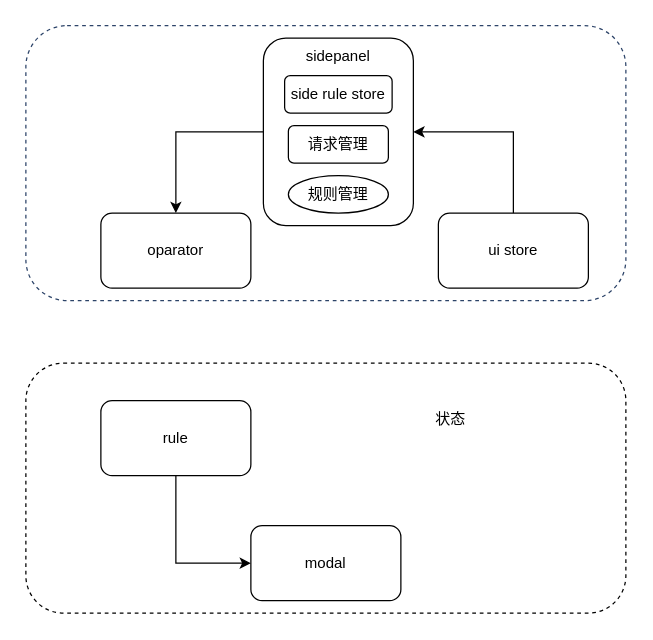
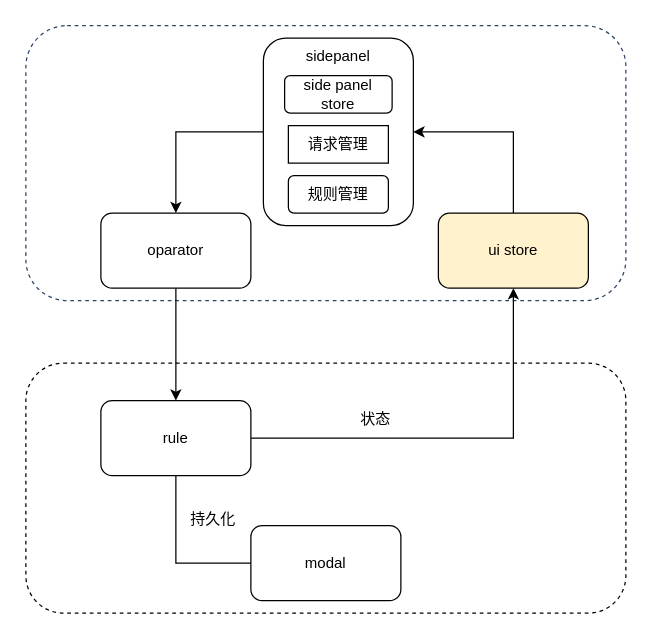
- <mxCell id="19" value="side rule store" style="rounded=1;whiteSpace=wrap;html=1;" vertex="1" parent="1"><mxGeometry x="227" y="60" width="86" height="30" as="geometry" /></mxCell>
+ <mxCell id="19" value="side panel store" style="rounded=1;whiteSpace=wrap;html=1;" vertex="1" parent="1"><mxGeometry x="227" y="60" width="86" height="30" as="geometry" /></mxCell>
- <mxCell id="16" value="请求管理" style="rounded=1;whiteSpace=wrap;html=1;" vertex="1" parent="1"><mxGeometry x="230" y="100" width="80" height="30" as="geometry" /></mxCell>
+ <mxCell id="16" value="请求管理" style="whiteSpace=wrap;html=1;rounded=0;" vertex="1" parent="1"><mxGeometry x="230" y="100" width="80" height="30" as="geometry" /></mxCell>
- <mxCell id="17" value="规则管理" style="ellipse;whiteSpace=wrap;html=1;" vertex="1" parent="1"><mxGeometry x="230" y="140" width="80" height="30" as="geometry" /></mxCell>
+ <mxCell id="17" value="规则管理" style="rounded=1;whiteSpace=wrap;html=1;" vertex="1" parent="1"><mxGeometry x="230" y="140" width="80" height="30" as="geometry" /></mxCell>
- <mxCell id="7" value="ui store" style="rounded=1;whiteSpace=wrap;html=1;" vertex="1" parent="1"><mxGeometry x="350" y="170" width="120" height="60" as="geometry" /></mxCell>
+ <mxCell id="7" value="ui store" style="rounded=1;whiteSpace=wrap;html=1;fillColor=#fff2cc;" vertex="1" parent="1"><mxGeometry x="350" y="170" width="120" height="60" as="geometry" /></mxCell>
+ <mxCell id="8" style="edgeStyle=orthogonalEdgeStyle;rounded=0;orthogonalLoop=1;jettySize=auto;html=1;exitX=0.5;exitY=1;exitDx=0;exitDy=0;entryX=0.5;entryY=0;entryDx=0;entryDy=0;" edge="1" parent="1" source="9" target="13"><mxGeometry relative="1" as="geometry" /></mxCell>
- <mxCell id="14" value="状态" style="text;html=1;strokeColor=none;fillColor=none;align=center;verticalAlign=middle;whiteSpace=wrap;rounded=0;" vertex="1" parent="1"><mxGeometry x="330" y="320" width="60" height="30" as="geometry" /></mxCell>
+ <mxCell id="14" value="状态" style="text;html=1;strokeColor=none;fillColor=none;align=center;verticalAlign=middle;whiteSpace=wrap;rounded=0;" vertex="1" parent="1"><mxGeometry x="270" y="320" width="60" height="30" as="geometry" /></mxCell>
+ <mxCell id="12" style="edgeStyle=orthogonalEdgeStyle;rounded=0;orthogonalLoop=1;jettySize=auto;html=1;exitX=1;exitY=0.5;exitDx=0;exitDy=0;entryX=0.5;entryY=1;entryDx=0;entryDy=0;" edge="1" parent="1" source="13" target="7"><mxGeometry relative="1" as="geometry" /></mxCell>
+ <mxCell id="15" value="持久化" style="text;html=1;strokeColor=none;fillColor=none;align=center;verticalAlign=middle;whiteSpace=wrap;rounded=0;" vertex="1" parent="1"><mxGeometry x="140" y="400" width="60" height="30" as="geometry" /></mxCell>
- <mxCell id="11" style="edgeStyle=orthogonalEdgeStyle;rounded=0;orthogonalLoop=1;jettySize=auto;html=1;exitX=0.5;exitY=1;exitDx=0;exitDy=0;entryX=0;entryY=0.5;entryDx=0;entryDy=0;" edge="1" parent="1" source="13" target="10"><mxGeometry relative="1" as="geometry" /></mxCell>
+ <mxCell id="11" style="edgeStyle=orthogonalEdgeStyle;rounded=0;orthogonalLoop=1;jettySize=auto;html=1;exitX=0.5;exitY=1;exitDx=0;exitDy=0;entryX=0;entryY=0.5;entryDx=0;entryDy=0;endArrow=none;" edge="1" parent="1" source="13" target="10"><mxGeometry relative="1" as="geometry" /></mxCell>
